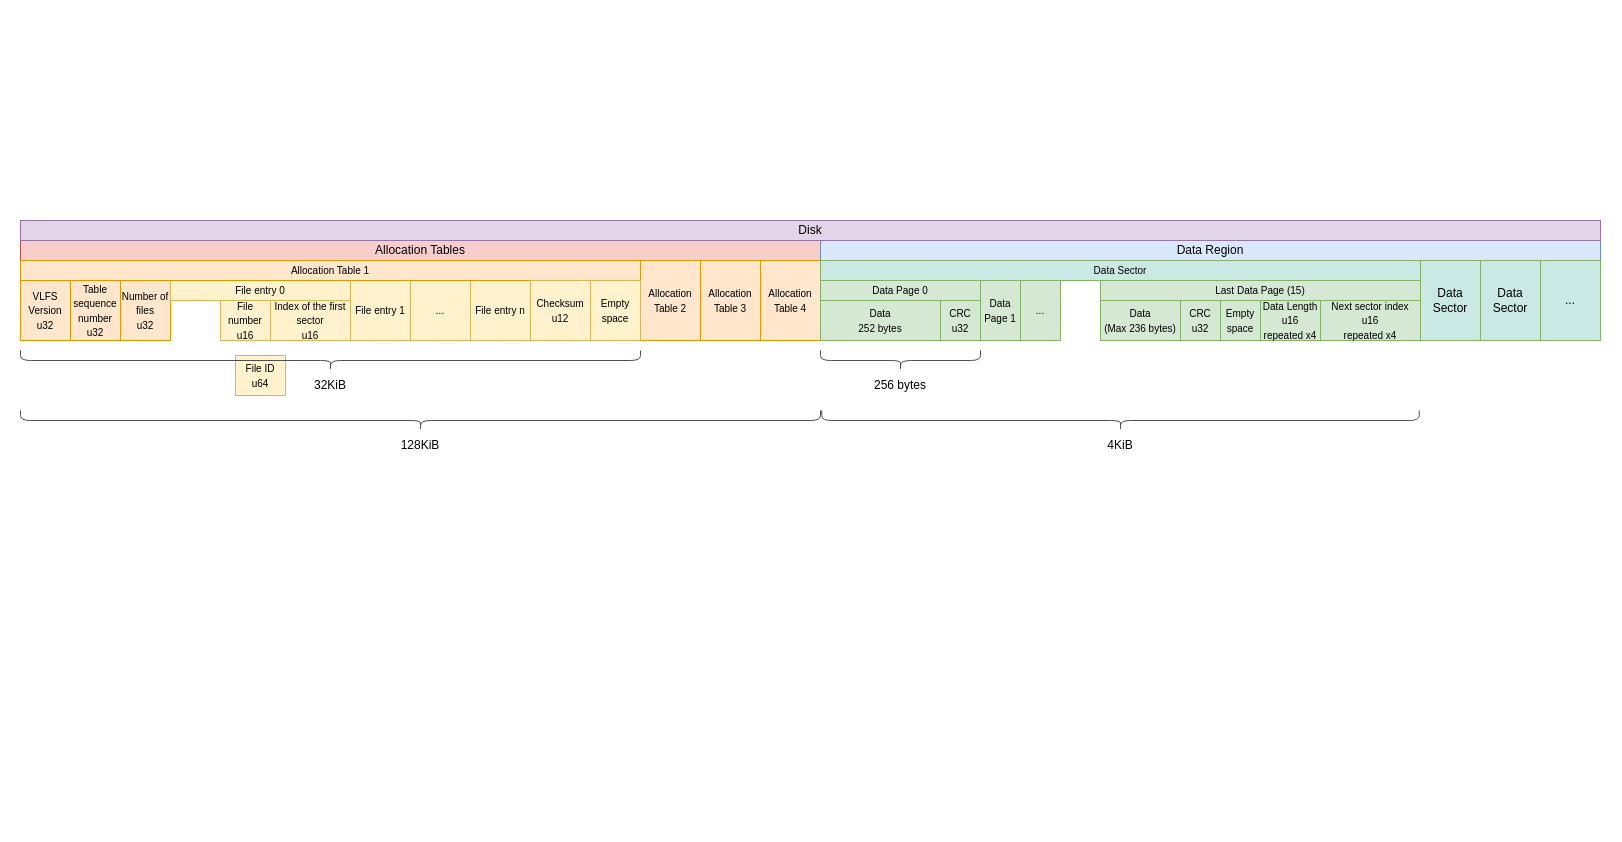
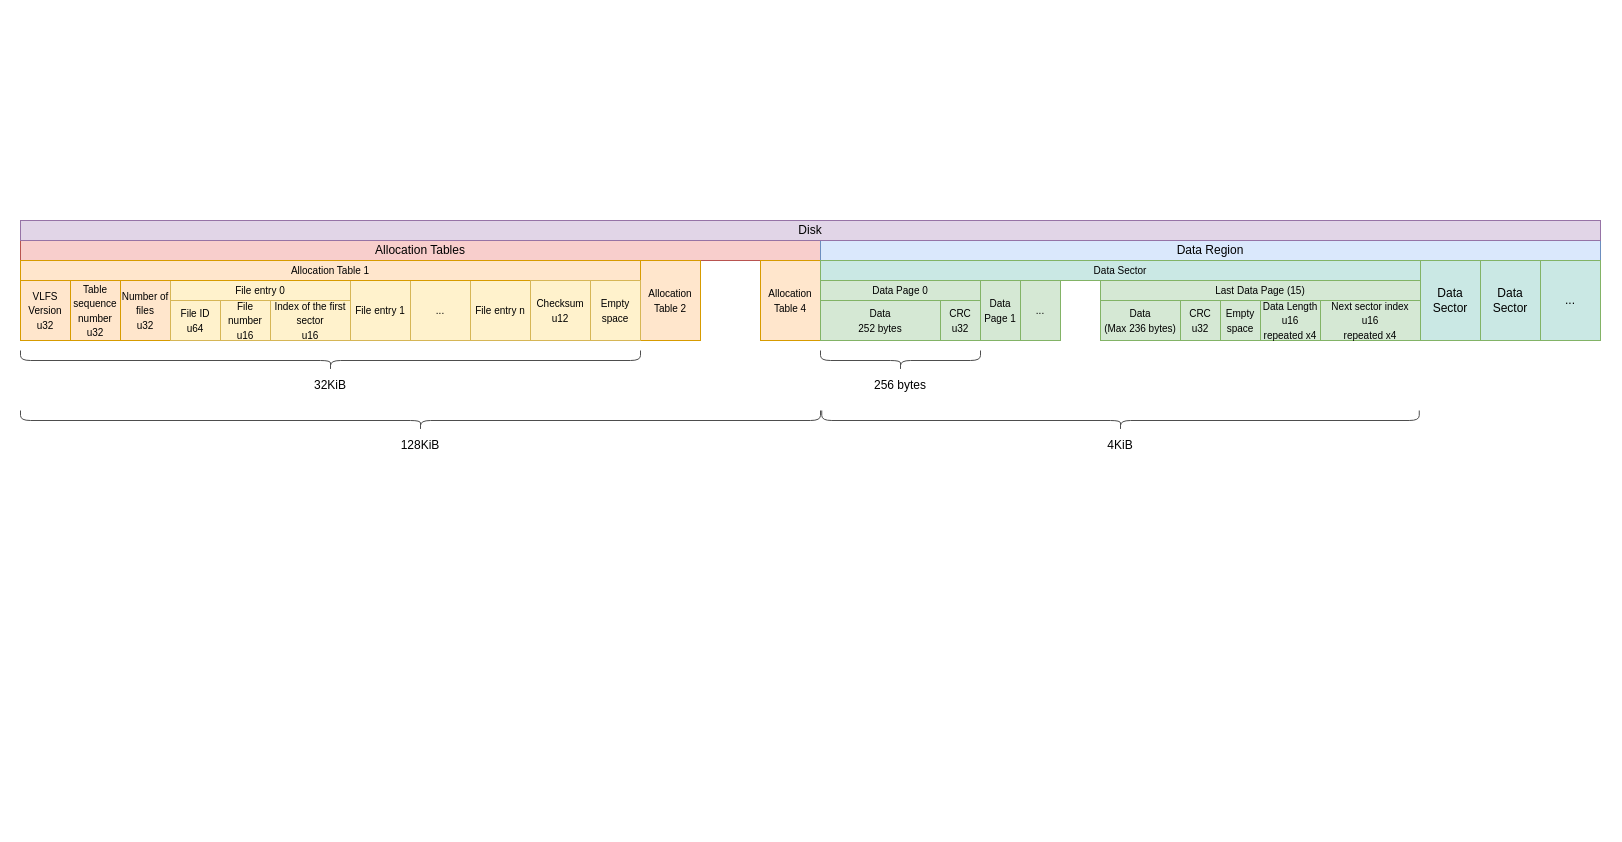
- <mxCell id="16" value="&lt;font style=&quot;font-size: 10px;&quot;&gt;Allocation Table 3&lt;br&gt;&lt;/font&gt;" style="rounded=0;whiteSpace=wrap;html=1;fillColor=#ffe6cc;strokeColor=#d79b00;" vertex="1" parent="1"><mxGeometry x="700" y="260" width="60" height="80" as="geometry" /></mxCell>
- <mxCell id="8" value="&lt;font style=&quot;font-size: 10px;&quot;&gt;File ID&lt;br&gt;u64&lt;br&gt;&lt;/font&gt;" style="rounded=0;whiteSpace=wrap;html=1;fillColor=#fff2cc;strokeColor=#d6b656;" vertex="1" parent="1"><mxGeometry x="235" y="355" width="50" height="40" as="geometry" /></mxCell>
+ <mxCell id="8" value="&lt;font style=&quot;font-size: 10px;&quot;&gt;File ID&lt;br&gt;u64&lt;br&gt;&lt;/font&gt;" style="rounded=0;whiteSpace=wrap;html=1;fillColor=#fff2cc;strokeColor=#d6b656;" vertex="1" parent="1"><mxGeometry x="170" y="300" width="50" height="40" as="geometry" /></mxCell>
